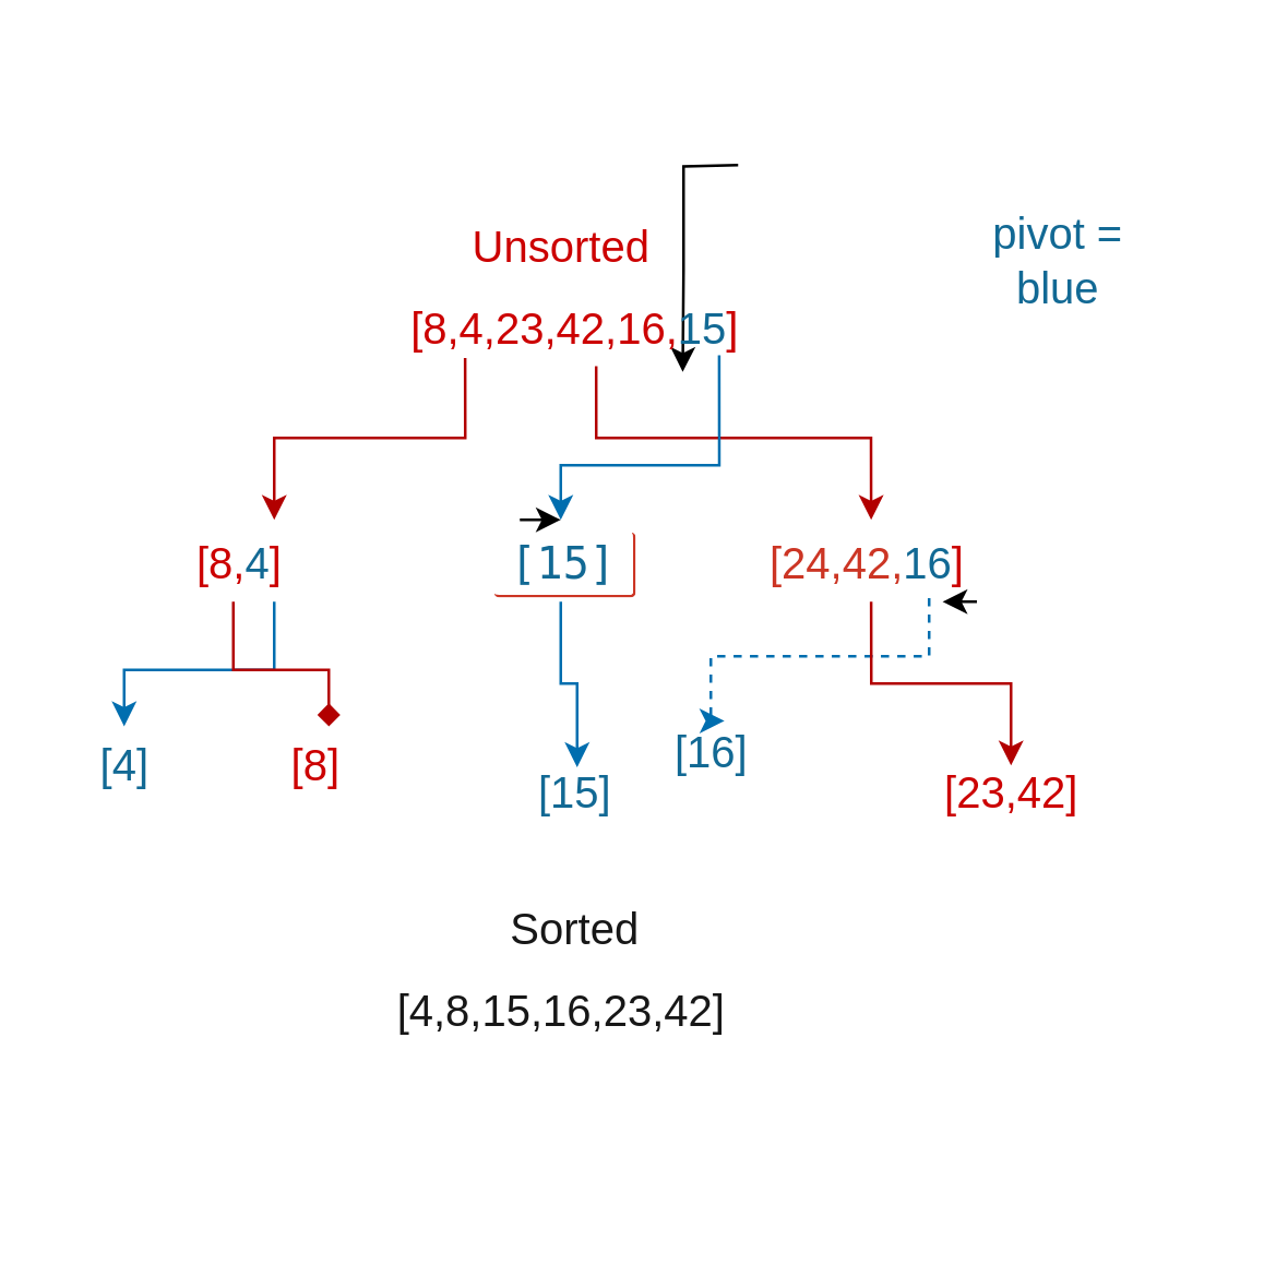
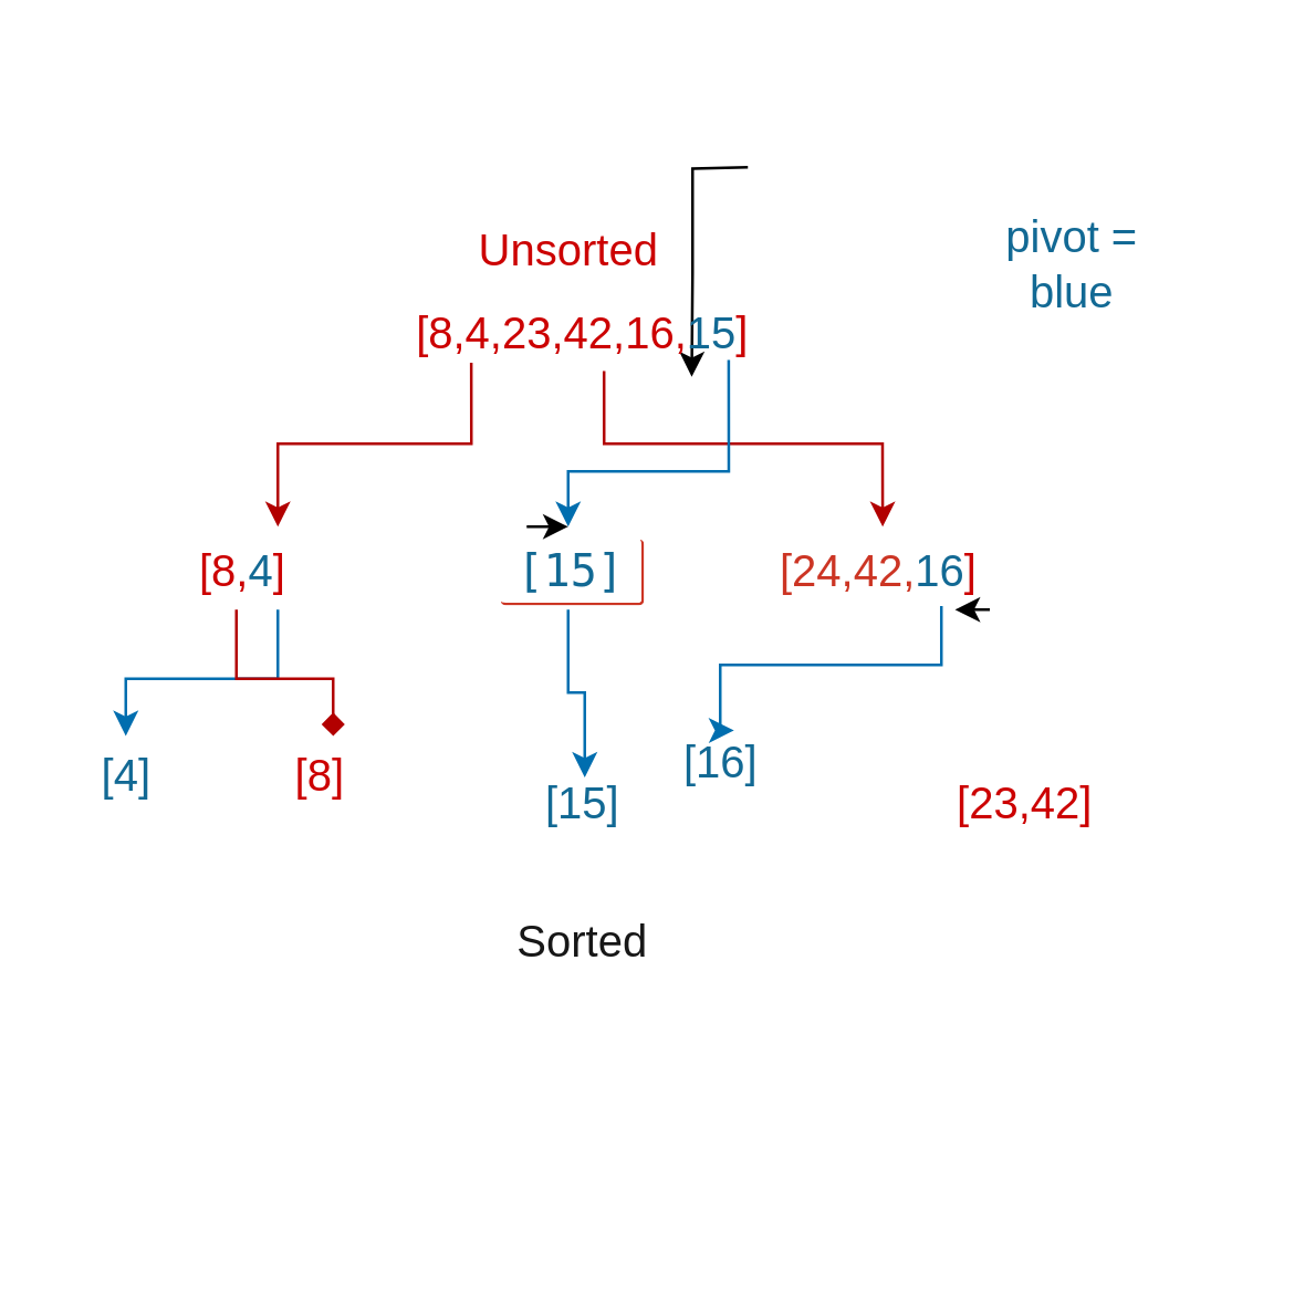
- <mxCell id="3" style="edgeStyle=orthogonalEdgeStyle;rounded=0;orthogonalLoop=1;jettySize=auto;html=1;exitX=0.387;exitY=0.956;exitDx=0;exitDy=0;entryX=0.625;entryY=-0.067;entryDx=0;entryDy=0;entryPerimeter=0;labelBackgroundColor=none;fontFamily=Helvetica;fontSize=16;fillColor=#1ba1e2;strokeColor=#006EAF;exitPerimeter=0;dashed=1;" edge="1" parent="1" source="5" target="13"><mxGeometry relative="1" as="geometry"><Array as="points"><mxPoint x="340" y="240" /><mxPoint x="260" y="240" /></Array></mxGeometry></mxCell>
+ <mxCell id="3" style="edgeStyle=orthogonalEdgeStyle;rounded=0;orthogonalLoop=1;jettySize=auto;html=1;exitX=0.387;exitY=0.956;exitDx=0;exitDy=0;entryX=0.625;entryY=-0.067;entryDx=0;entryDy=0;entryPerimeter=0;labelBackgroundColor=none;fontFamily=Helvetica;fontSize=16;fillColor=#1ba1e2;strokeColor=#006EAF;exitPerimeter=0;" edge="1" parent="1" source="5" target="13"><mxGeometry relative="1" as="geometry"><Array as="points"><mxPoint x="340" y="240" /><mxPoint x="260" y="240" /></Array></mxGeometry></mxCell>
- <mxCell id="4" style="edgeStyle=orthogonalEdgeStyle;rounded=0;orthogonalLoop=1;jettySize=auto;html=1;exitX=0.25;exitY=1;exitDx=0;exitDy=0;labelBackgroundColor=none;fontFamily=Helvetica;fontSize=16;fillColor=#e51400;strokeColor=#B20000;" edge="1" parent="1" source="5" target="12"><mxGeometry relative="1" as="geometry" /></mxCell>
- <mxCell id="23" value="[4,8,15,16,23,42]" style="text;html=1;align=center;verticalAlign=middle;resizable=0;points=[];autosize=1;fontSize=16;fontFamily=Helvetica;fontColor=#171717;" vertex="1" parent="1"><mxGeometry x="135" y="360" width="140" height="20" as="geometry" /></mxCell>
